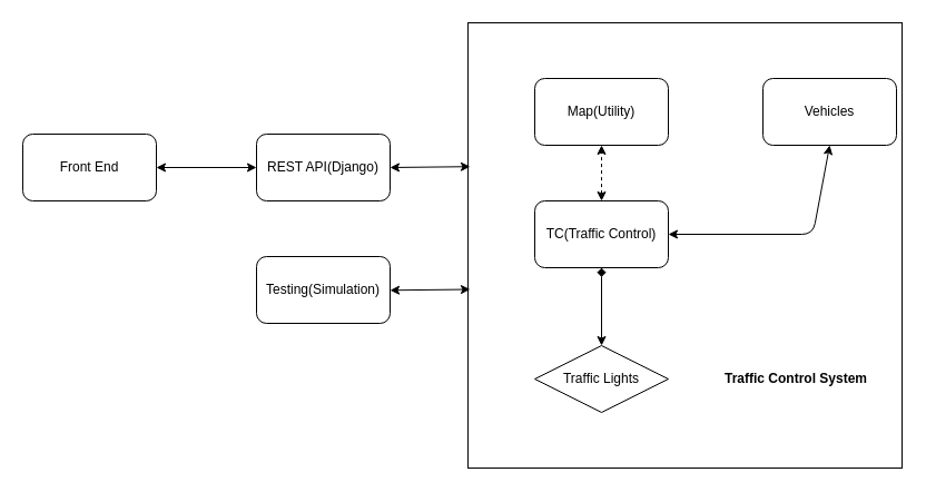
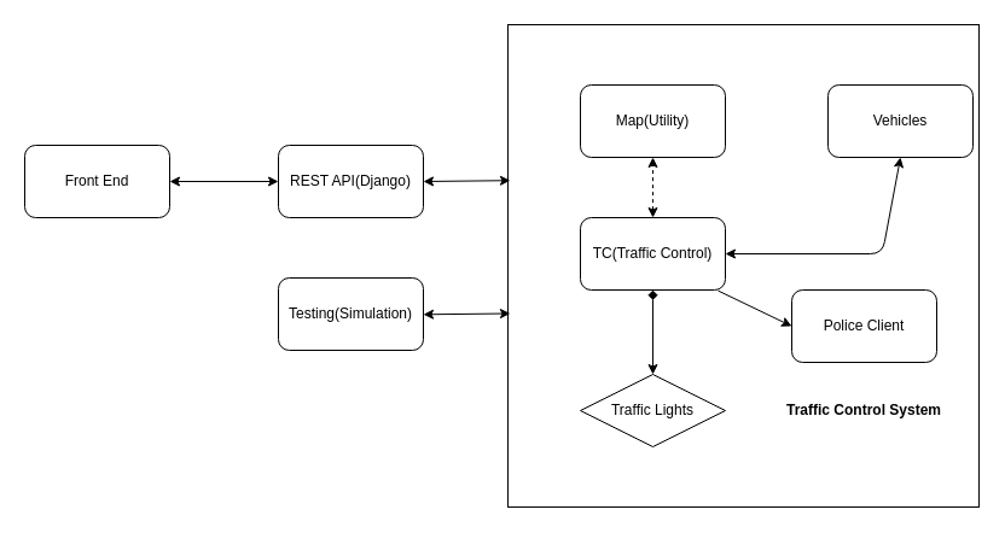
+ <mxCell id="18" value="" style="endArrow=classic;html=1;entryX=0;entryY=0.5;entryDx=0;entryDy=0;exitX=0.95;exitY=1.01;exitDx=0;exitDy=0;exitPerimeter=0;" edge="1" parent="1" source="3" target="17"><mxGeometry width="50" height="50" relative="1" as="geometry"><mxPoint x="460" y="250" as="sourcePoint" /><mxPoint x="510" y="200" as="targetPoint" /></mxGeometry></mxCell>
+ <mxCell id="17" value="Police Client" style="rounded=1;whiteSpace=wrap;html=1;" vertex="1" parent="1"><mxGeometry x="655" y="240" width="120" height="60" as="geometry" /></mxCell>
